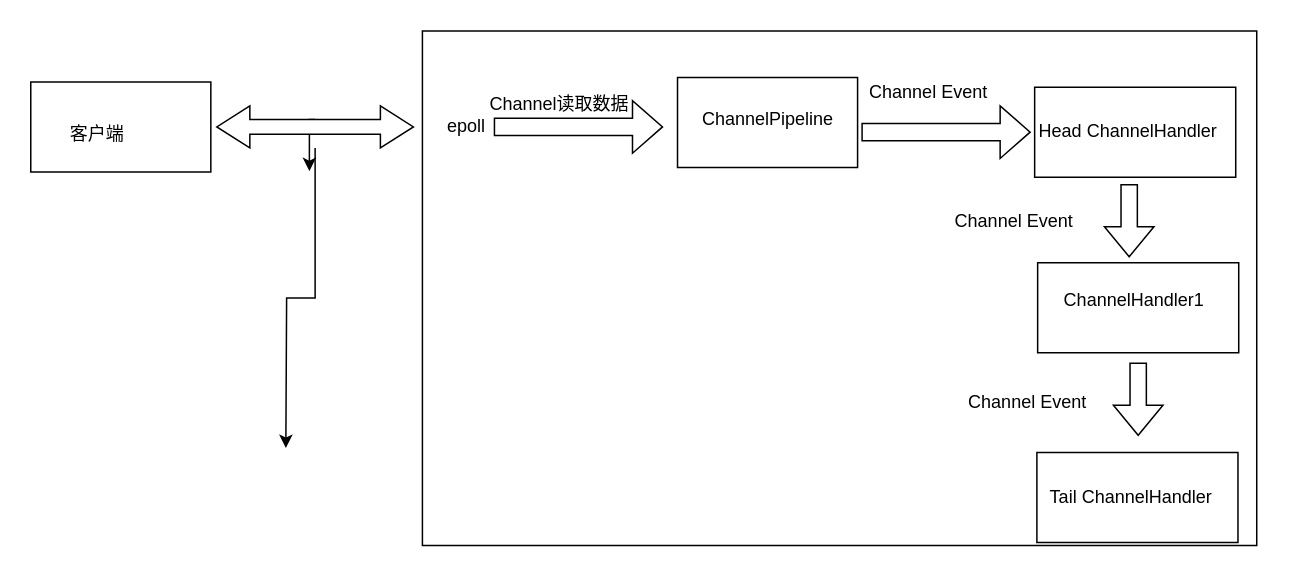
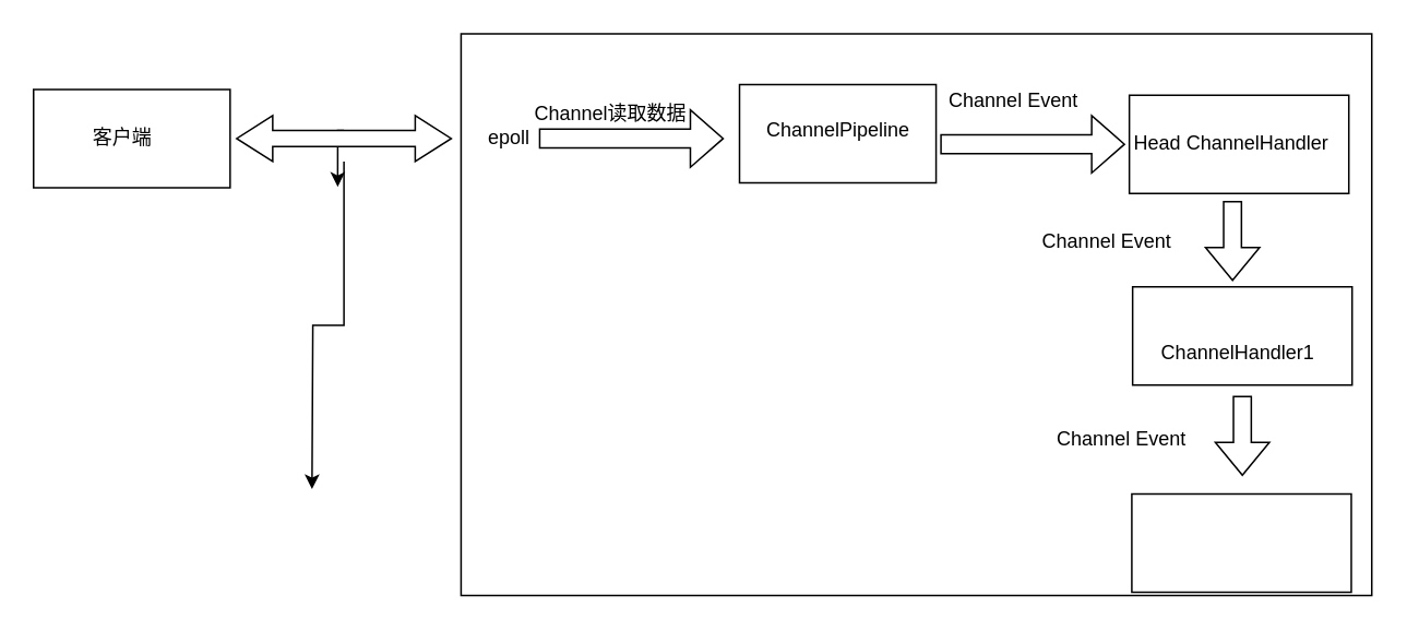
- <mxCell id="4" value="客户端" style="text;html=1;align=center;verticalAlign=middle;resizable=0;points=[];autosize=1;fontColor=#000000;" vertex="1" parent="1"><mxGeometry x="41" y="80" width="46" height="18" as="geometry" /></mxCell>
+ <mxCell id="4" value="客户端" style="text;html=1;align=center;verticalAlign=middle;resizable=0;points=[];autosize=1;fontColor=#000000;" vertex="1" parent="1"><mxGeometry x="51" y="75" width="46" height="18" as="geometry" /></mxCell>
- <mxCell id="19" value="ChannelHandler1" style="text;html=1;align=center;verticalAlign=middle;resizable=0;points=[];autosize=1;fontColor=#000000;" vertex="1" parent="1"><mxGeometry x="703.5" y="191" width="103" height="18" as="geometry" /></mxCell>
+ <mxCell id="19" value="ChannelHandler1" style="text;html=1;align=center;verticalAlign=middle;resizable=0;points=[];autosize=1;fontColor=#000000;" vertex="1" parent="1"><mxGeometry x="703.5" y="206" width="103" height="18" as="geometry" /></mxCell>
- <mxCell id="21" value="Tail ChannelHandler" style="text;html=1;align=center;verticalAlign=middle;resizable=0;points=[];autosize=1;fontColor=#000000;" vertex="1" parent="1"><mxGeometry x="693.5" y="321.5" width="118" height="18" as="geometry" /></mxCell>
